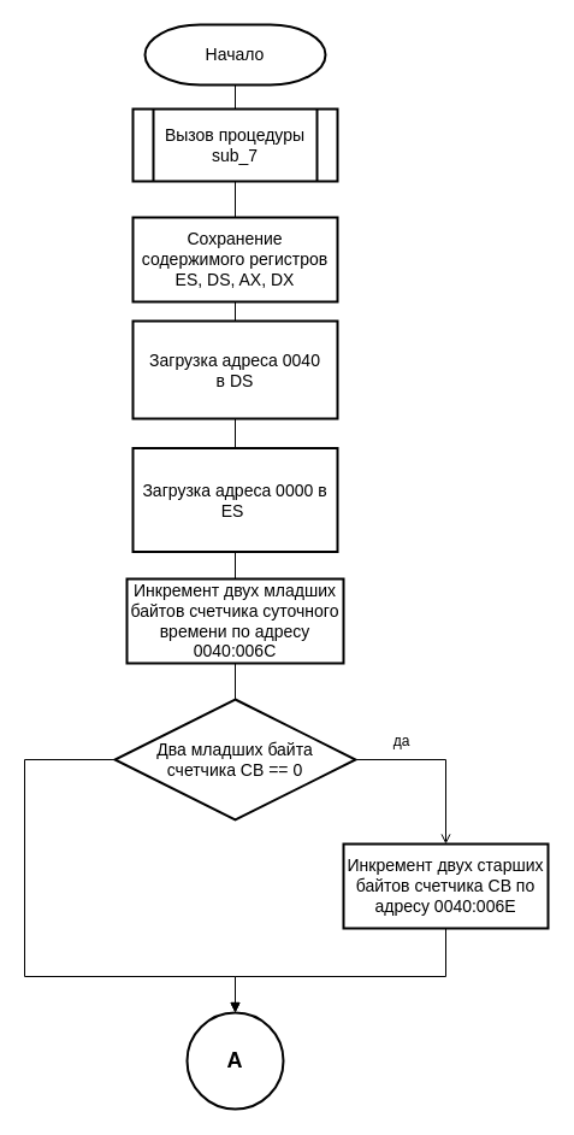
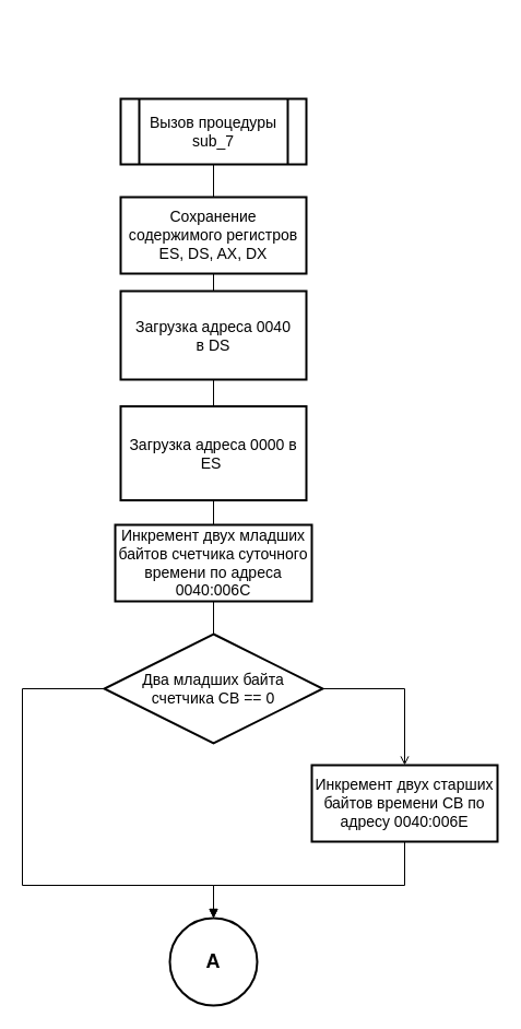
- <mxCell id="3" value="&lt;font style=&quot;font-size: 14px&quot;&gt;Начало&lt;/font&gt;" style="strokeWidth=2;html=1;shape=mxgraph.flowchart.terminator;whiteSpace=wrap;" parent="1" vertex="1"><mxGeometry x="120" y="20" width="150" height="50" as="geometry" /></mxCell>
- <mxCell id="2" style="rounded=0;orthogonalLoop=1;jettySize=auto;html=1;exitX=0.5;exitY=1;exitDx=0;exitDy=0;exitPerimeter=0;endArrow=none;endFill=0;" parent="1" source="3" target="5" edge="1"><mxGeometry relative="1" as="geometry" /></mxCell>
- <mxCell id="9" value="&lt;font style=&quot;font-size: 14px&quot;&gt;Инкремент двух младших байтов счетчика суточного времени по адресу 0040:006C&lt;/font&gt;" style="whiteSpace=wrap;html=1;strokeWidth=2;" parent="1" vertex="1"><mxGeometry x="105" y="480" width="180" height="70" as="geometry" /></mxCell>
+ <mxCell id="9" value="&lt;font style=&quot;font-size: 14px&quot;&gt;Инкремент двух младших байтов счетчика суточного времени по адреса 0040:006C&lt;/font&gt;" style="whiteSpace=wrap;html=1;strokeWidth=2;" parent="1" vertex="1"><mxGeometry x="105" y="480" width="180" height="70" as="geometry" /></mxCell>
- <mxCell id="20" value="да" style="text;html=1;align=center;verticalAlign=middle;resizable=0;points=[];autosize=1;" parent="1" vertex="1"><mxGeometry x="321" y="606" width="24" height="18" as="geometry" /></mxCell>
- <mxCell id="14" value="&lt;font style=&quot;font-size: 14px&quot;&gt;Инкремент двух старших байтов счетчика СВ по адресу 0040:006E&lt;/font&gt;" style="whiteSpace=wrap;html=1;strokeWidth=2;" parent="1" vertex="1"><mxGeometry x="285" y="700" width="170" height="70" as="geometry" /></mxCell>
+ <mxCell id="14" value="&lt;font style=&quot;font-size: 14px&quot;&gt;Инкремент двух старших байтов времени СВ по адресу 0040:006E&lt;/font&gt;" style="whiteSpace=wrap;html=1;strokeWidth=2;" parent="1" vertex="1"><mxGeometry x="285" y="700" width="170" height="70" as="geometry" /></mxCell>
